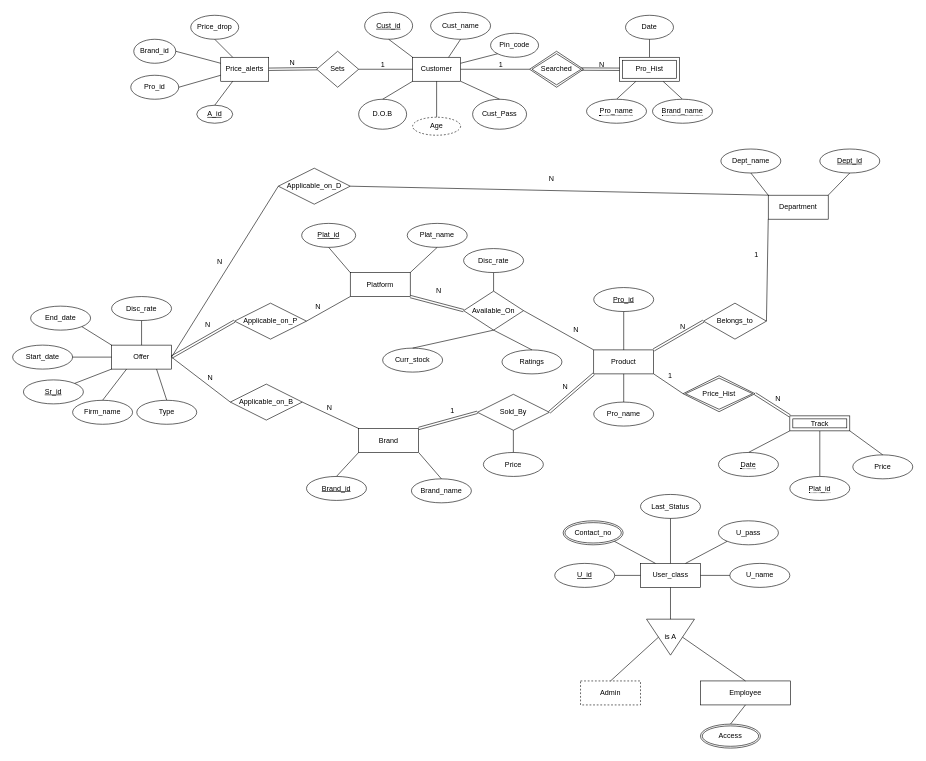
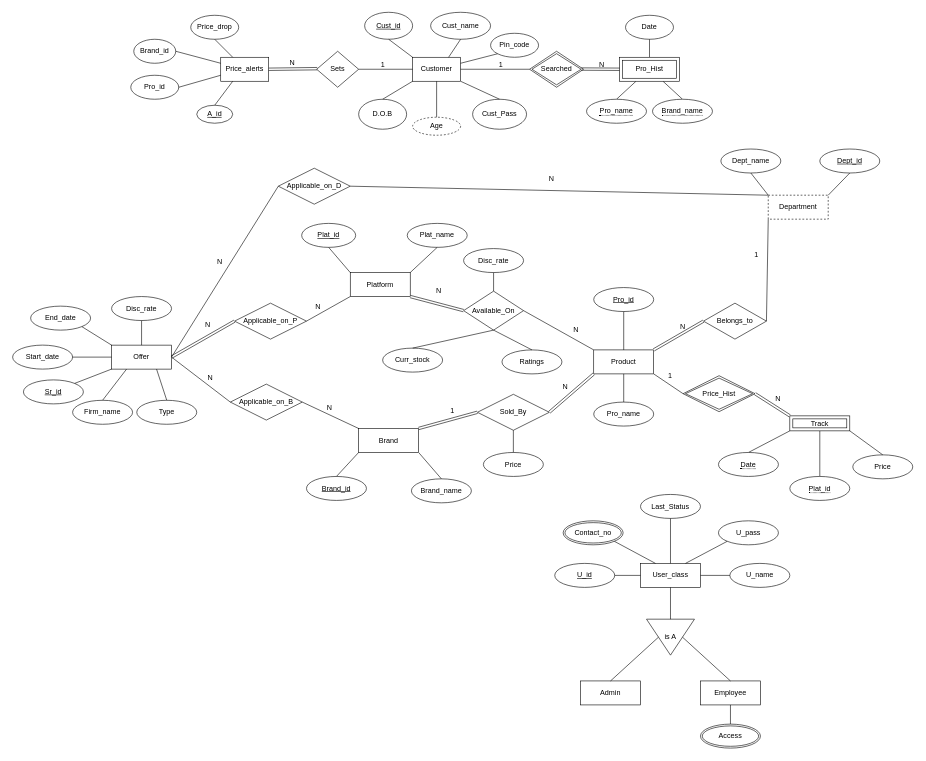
- <mxCell id="28" value="Department" style="rounded=0;arcSize=10;whiteSpace=wrap;html=1;align=center;" vertex="1" parent="1"><mxGeometry x="1280" y="325" width="100" height="40" as="geometry" /></mxCell>
+ <mxCell id="28" value="Department" style="rounded=0;arcSize=10;whiteSpace=wrap;html=1;align=center;dashed=1;" vertex="1" parent="1"><mxGeometry x="1280" y="325" width="100" height="40" as="geometry" /></mxCell>
- <mxCell id="129" value="Admin" style="whiteSpace=wrap;html=1;align=center;dashed=1;" vertex="1" parent="1"><mxGeometry x="967" y="1135" width="100" height="40" as="geometry" /></mxCell>
+ <mxCell id="129" value="Admin" style="whiteSpace=wrap;html=1;align=center;" vertex="1" parent="1"><mxGeometry x="967" y="1135" width="100" height="40" as="geometry" /></mxCell>
- <mxCell id="130" value="Employee" style="whiteSpace=wrap;html=1;align=center;" vertex="1" parent="1"><mxGeometry x="1167" y="1135" width="150" height="40" as="geometry" /></mxCell>
+ <mxCell id="130" value="Employee" style="whiteSpace=wrap;html=1;align=center;" vertex="1" parent="1"><mxGeometry x="1167" y="1135" width="100" height="40" as="geometry" /></mxCell>
